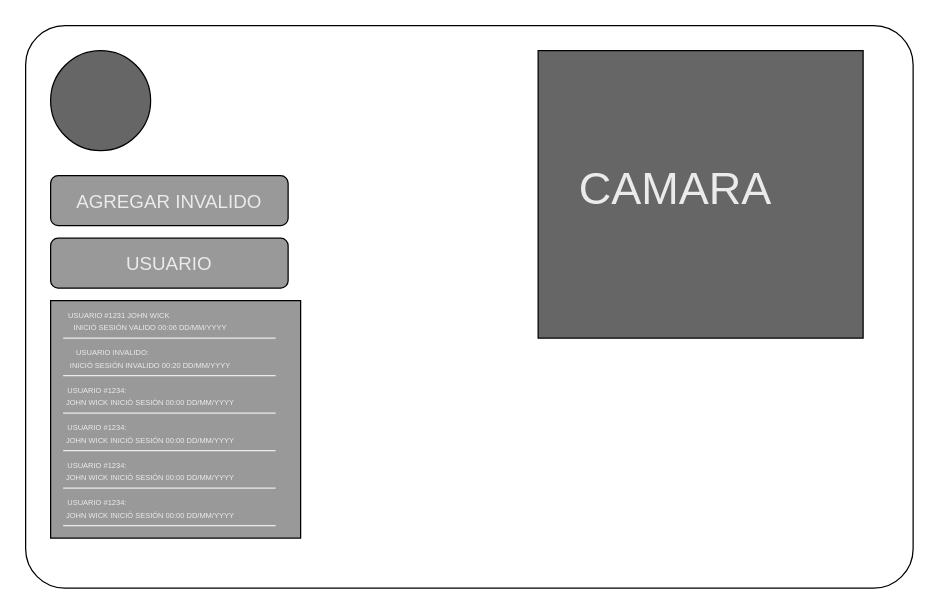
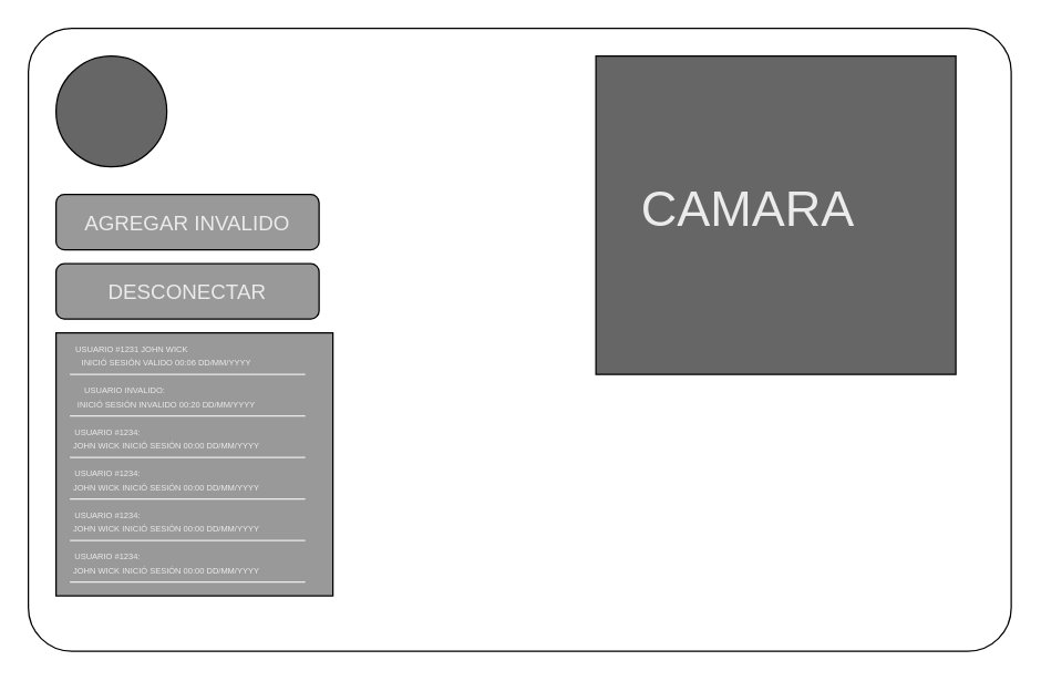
- <mxCell id="9" value="&lt;font style=&quot;font-size: 15px&quot; color=&quot;#ebebeb&quot;&gt;USUARIO&lt;/font&gt;" style="text;html=1;strokeColor=none;fillColor=none;align=center;verticalAlign=middle;whiteSpace=wrap;rounded=0;" parent="1" vertex="1"><mxGeometry x="50" y="180" width="170" height="60" as="geometry" /></mxCell>
+ <mxCell id="9" value="&lt;font style=&quot;font-size: 15px&quot; color=&quot;#ebebeb&quot;&gt;DESCONECTAR&lt;/font&gt;" style="text;html=1;strokeColor=none;fillColor=none;align=center;verticalAlign=middle;whiteSpace=wrap;rounded=0;" parent="1" vertex="1"><mxGeometry x="50" y="180" width="170" height="60" as="geometry" /></mxCell>
